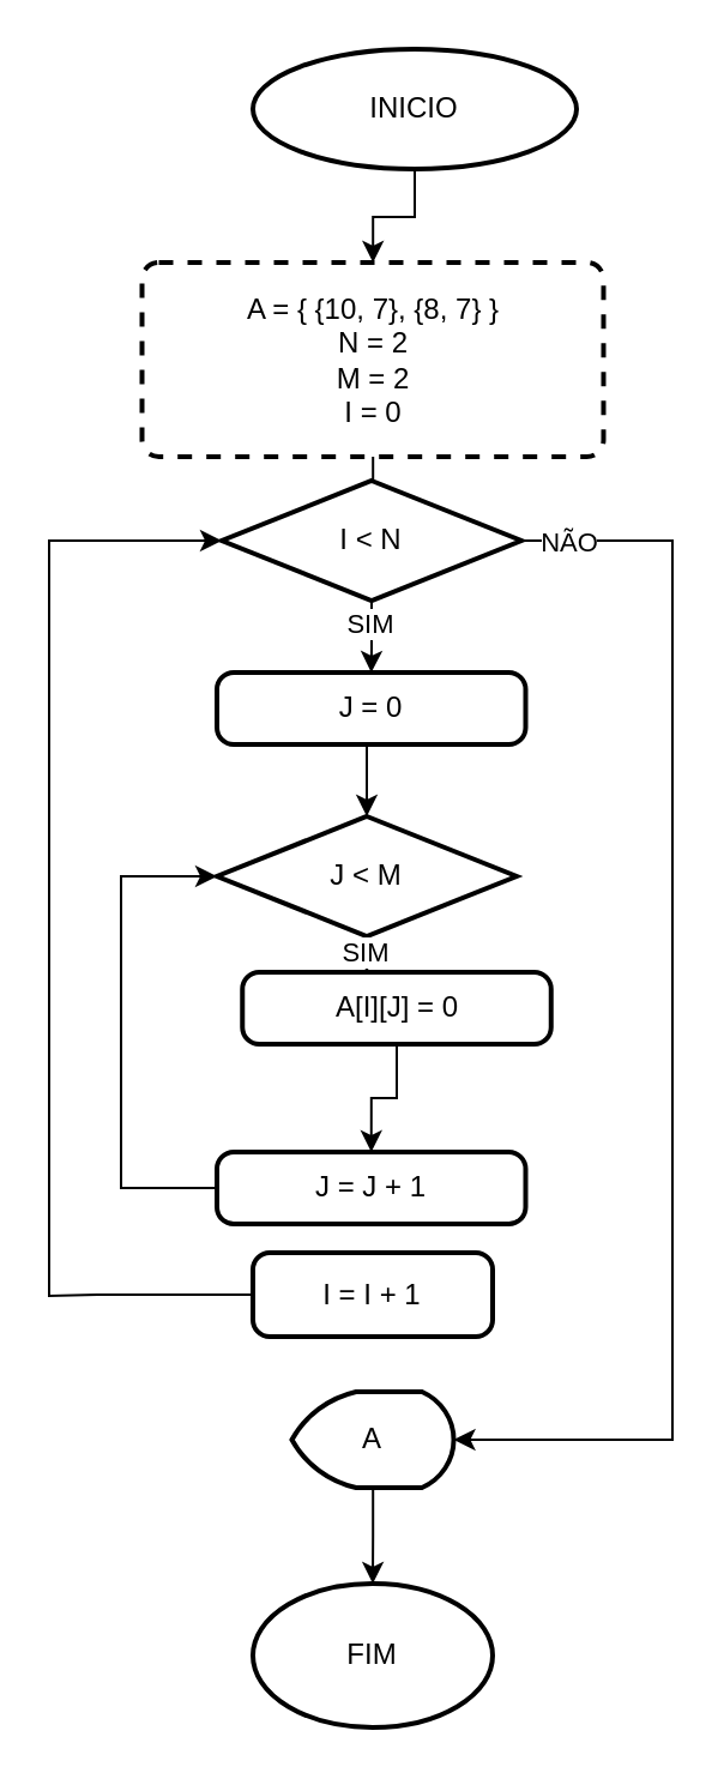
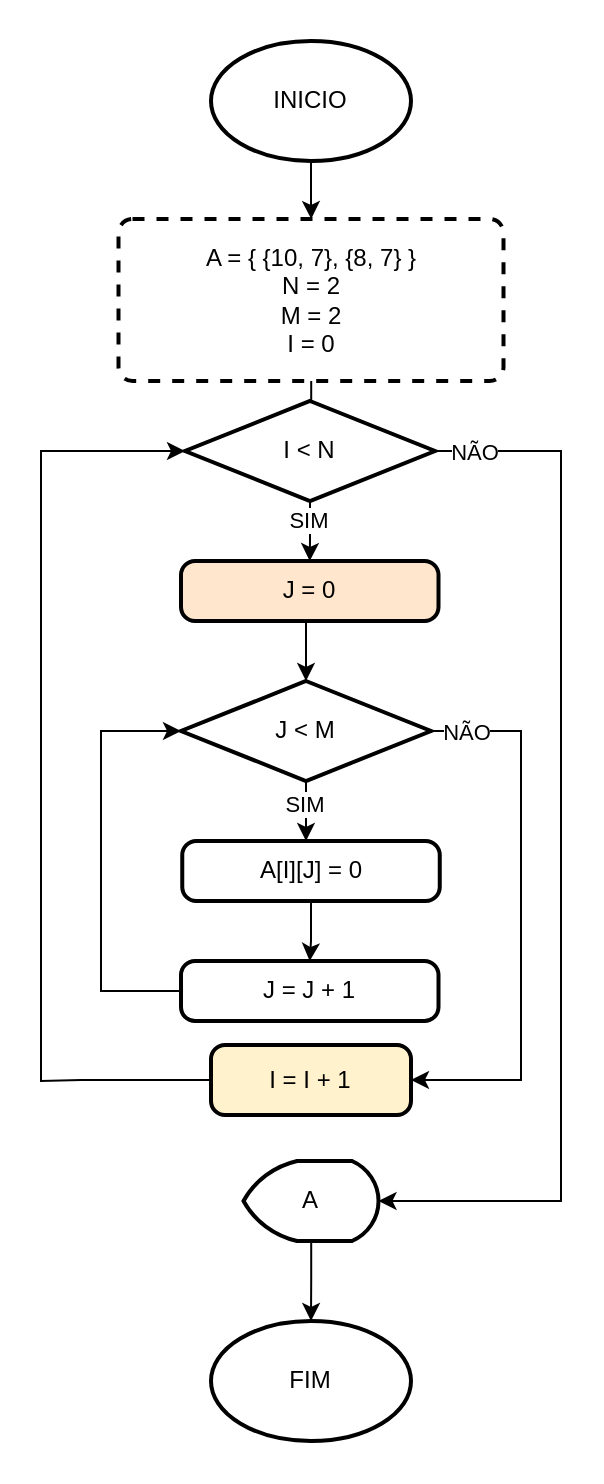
- <mxCell id="3" value="INICIO" style="strokeWidth=2;html=1;shape=mxgraph.flowchart.start_1;whiteSpace=wrap;" vertex="1" parent="1"><mxGeometry x="105" y="20" width="135" height="50" as="geometry" /></mxCell>
+ <mxCell id="3" value="INICIO" style="strokeWidth=2;html=1;shape=mxgraph.flowchart.start_1;whiteSpace=wrap;" vertex="1" parent="1"><mxGeometry x="105" y="20" width="100" height="60" as="geometry" /></mxCell>
- <mxCell id="25" value="J = 0" style="rounded=1;whiteSpace=wrap;html=1;absoluteArcSize=1;arcSize=14;strokeWidth=2;" vertex="1" parent="1"><mxGeometry x="90" y="280" width="128.75" height="30" as="geometry" /></mxCell>
+ <mxCell id="25" value="J = 0" style="rounded=1;whiteSpace=wrap;html=1;absoluteArcSize=1;arcSize=14;strokeWidth=2;fillColor=#ffe6cc;" vertex="1" parent="1"><mxGeometry x="90" y="280" width="128.75" height="30" as="geometry" /></mxCell>
- <mxCell id="11" value="A[I][J] = 0" style="rounded=1;whiteSpace=wrap;html=1;absoluteArcSize=1;arcSize=14;strokeWidth=2;" vertex="1" parent="1"><mxGeometry x="100.63" y="405" width="128.75" height="30" as="geometry" /></mxCell>
+ <mxCell id="11" value="A[I][J] = 0" style="rounded=1;whiteSpace=wrap;html=1;absoluteArcSize=1;arcSize=14;strokeWidth=2;" vertex="1" parent="1"><mxGeometry x="90.63" y="420" width="128.75" height="30" as="geometry" /></mxCell>
+ <mxCell id="22" style="edgeStyle=orthogonalEdgeStyle;rounded=0;orthogonalLoop=1;jettySize=auto;html=1;entryX=1;entryY=0.5;entryDx=0;entryDy=0;" edge="1" parent="1" source="9" target="26"><mxGeometry relative="1" as="geometry"><mxPoint x="230" y="550" as="targetPoint" /><Array as="points"><mxPoint x="260" y="365" /><mxPoint x="260" y="540" /><mxPoint x="205" y="540" /></Array></mxGeometry></mxCell>
+ <mxCell id="23" value="NÃO" style="edgeLabel;html=1;align=center;verticalAlign=middle;resizable=0;points=[];" vertex="1" connectable="0" parent="22"><mxGeometry x="-0.913" relative="1" as="geometry"><mxPoint x="5" as="offset" /></mxGeometry></mxCell>
- <mxCell id="26" value="I = I + 1" style="rounded=1;whiteSpace=wrap;html=1;absoluteArcSize=1;arcSize=14;strokeWidth=2;" vertex="1" parent="1"><mxGeometry x="105" y="522" width="100" height="35" as="geometry" /></mxCell>
+ <mxCell id="26" value="I = I + 1" style="rounded=1;whiteSpace=wrap;html=1;absoluteArcSize=1;arcSize=14;strokeWidth=2;fillColor=#fff2cc;" vertex="1" parent="1"><mxGeometry x="105" y="522" width="100" height="35" as="geometry" /></mxCell>
